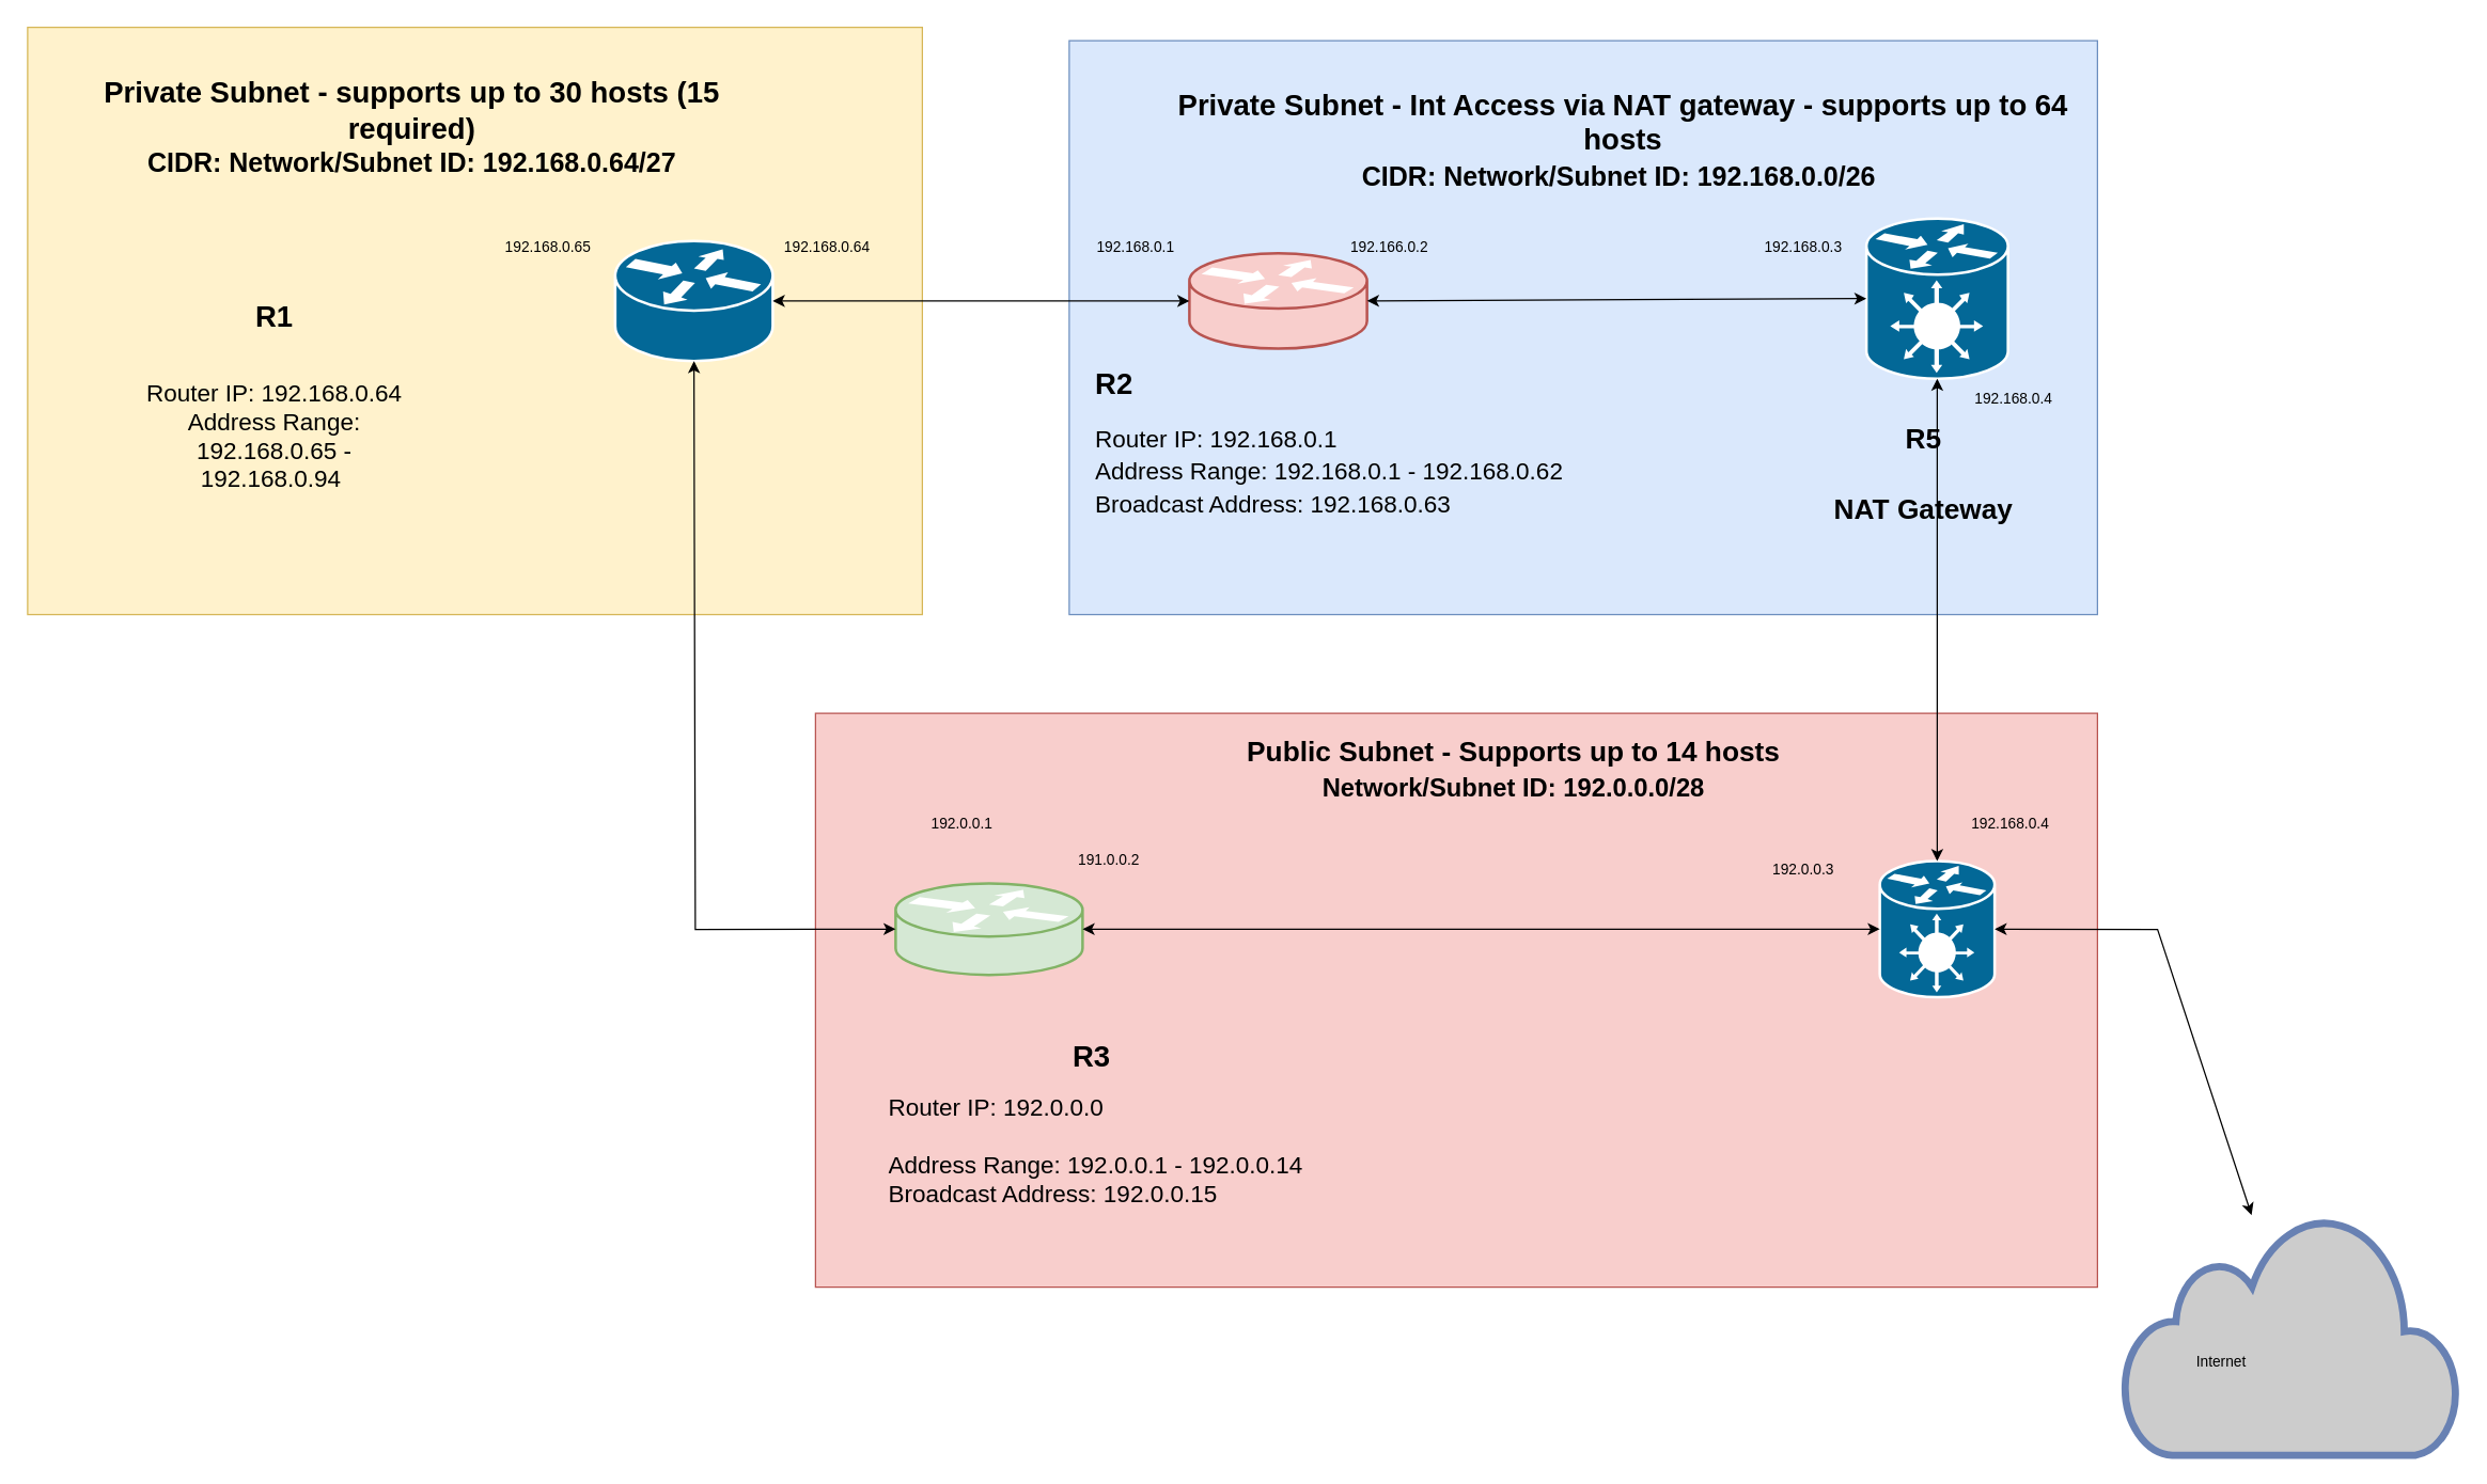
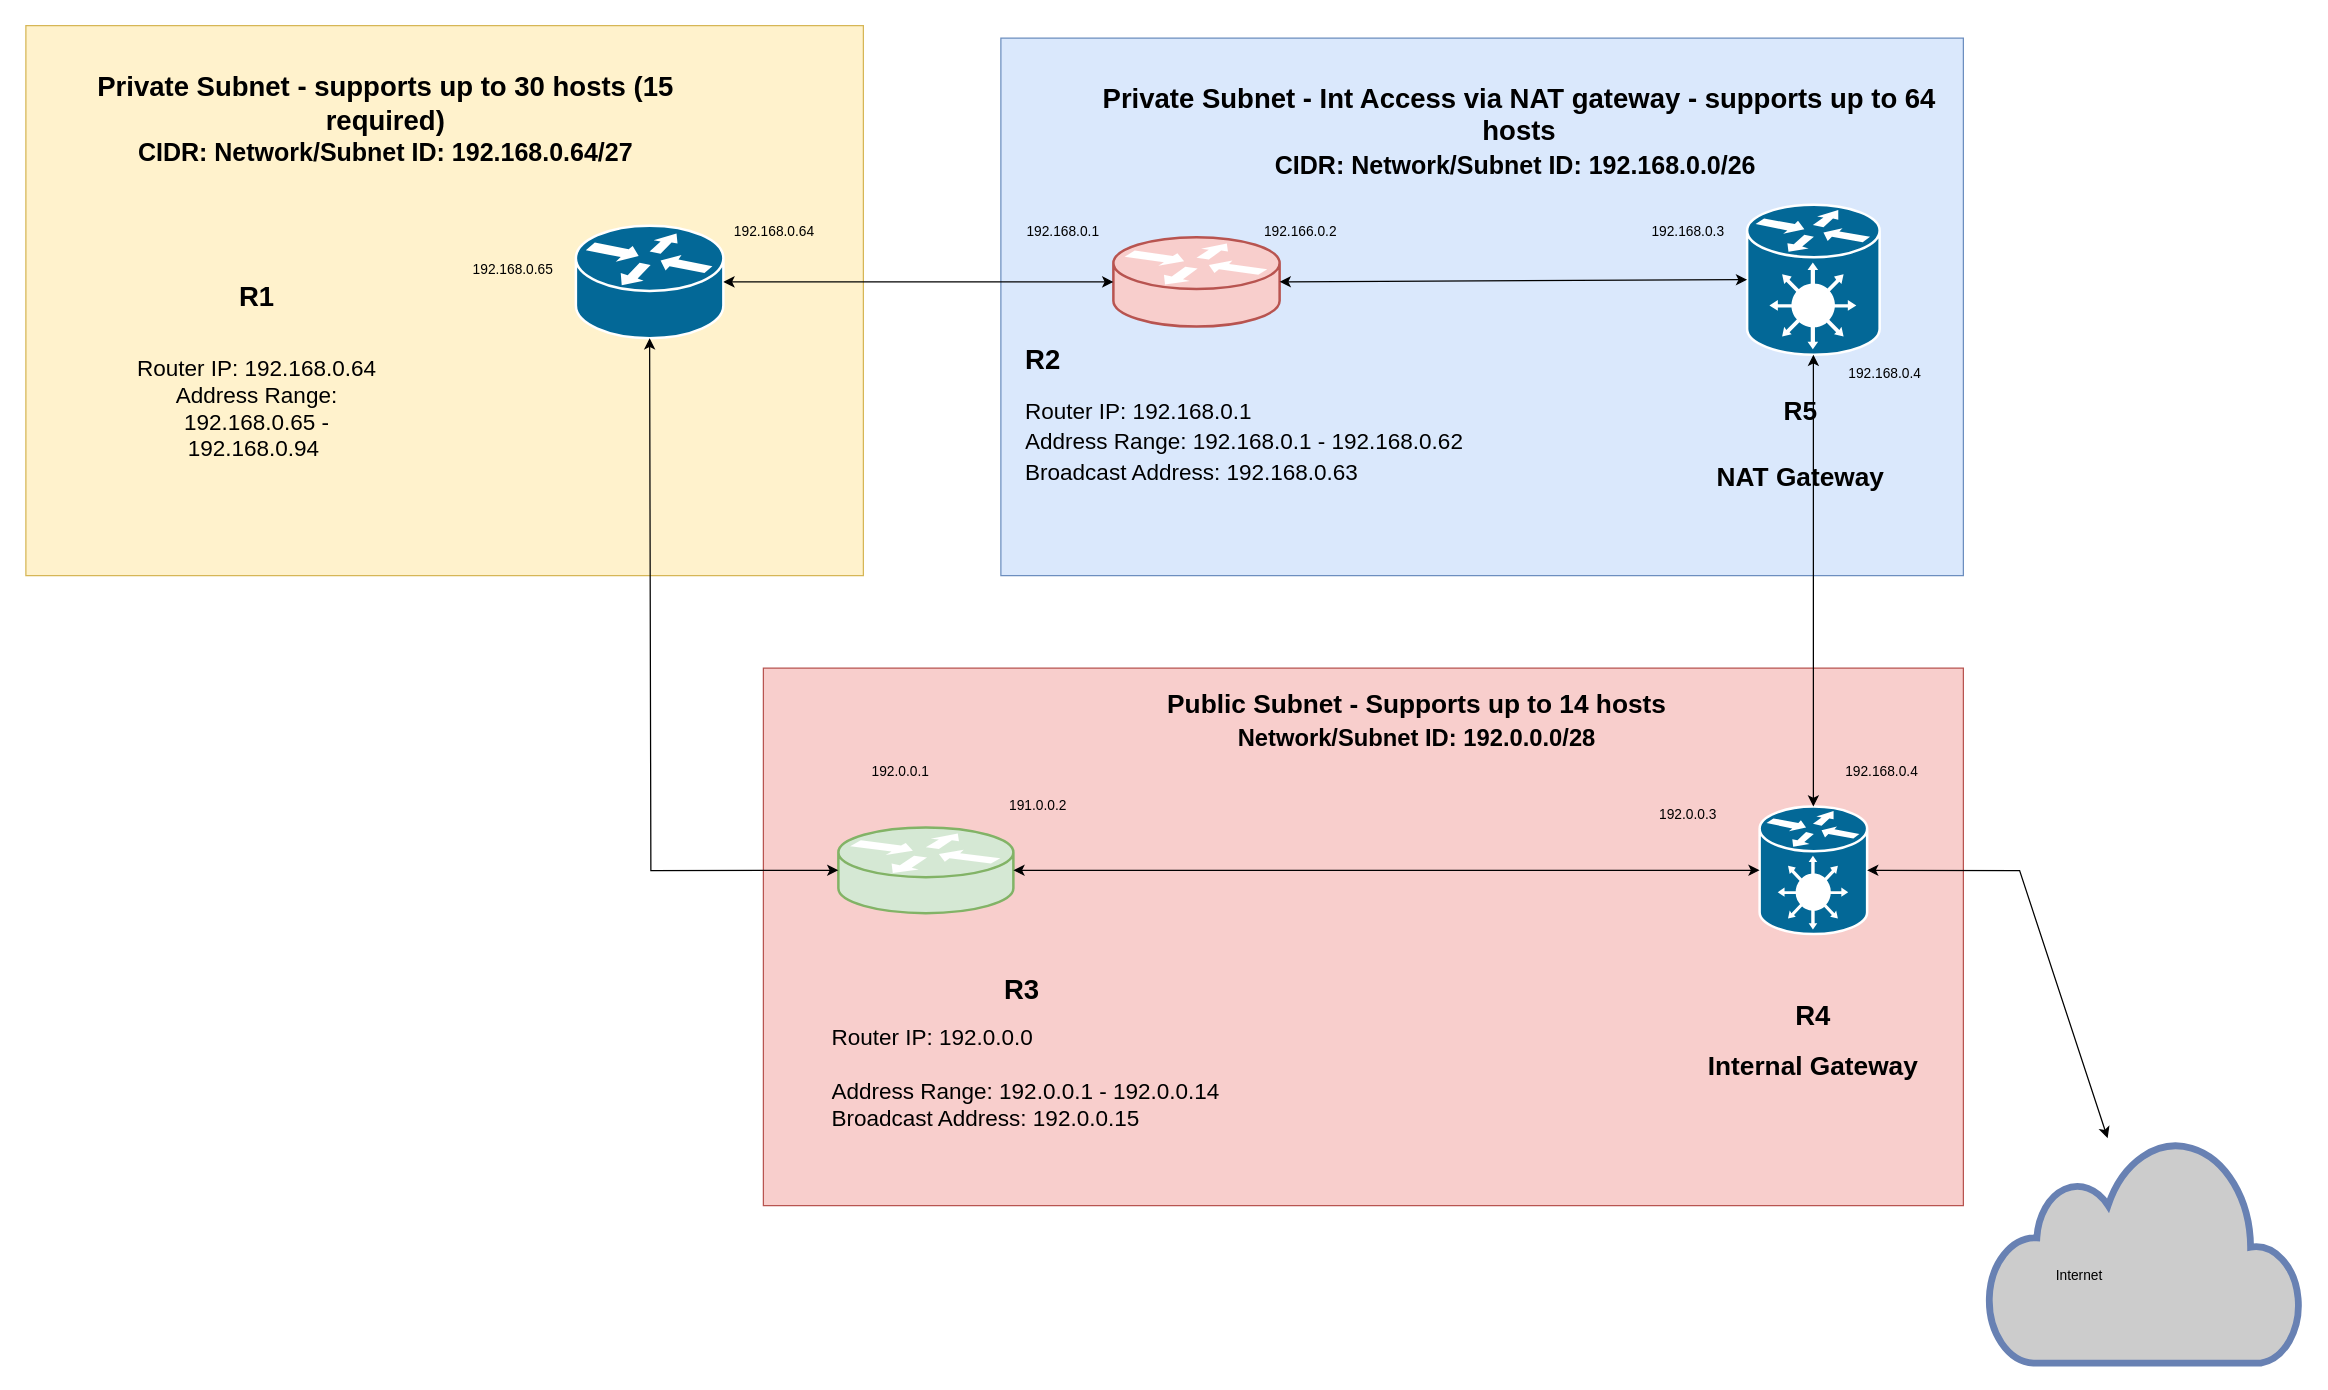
- <mxCell id="27" value="192.168.0.65" style="text;html=1;strokeColor=none;fillColor=none;align=center;verticalAlign=middle;whiteSpace=wrap;rounded=0;labelBackgroundColor=none;fontSize=11;" vertex="1" parent="1"><mxGeometry x="370" y="170" width="80" height="30" as="geometry" /></mxCell>
+ <mxCell id="27" value="192.168.0.65" style="text;html=1;strokeColor=none;fillColor=none;align=center;verticalAlign=middle;whiteSpace=wrap;rounded=0;labelBackgroundColor=none;fontSize=11;" vertex="1" parent="1"><mxGeometry x="370" y="200" width="80" height="30" as="geometry" /></mxCell>
+ <mxCell id="4" value="&lt;font&gt;&lt;font&gt;&lt;b&gt;&lt;font style=&quot;font-size: 22px&quot;&gt;R4&lt;br&gt;&lt;/font&gt;&lt;br&gt;&lt;font style=&quot;font-size: 21px&quot;&gt;Internal Gateway&lt;/font&gt;&lt;/b&gt;&lt;/font&gt;&lt;br&gt;&lt;/font&gt;" style="text;html=1;strokeColor=none;fillColor=none;align=center;verticalAlign=middle;whiteSpace=wrap;rounded=0;labelBackgroundColor=none;" vertex="1" parent="1"><mxGeometry x="1360" y="774" width="180" height="116" as="geometry" /></mxCell>
